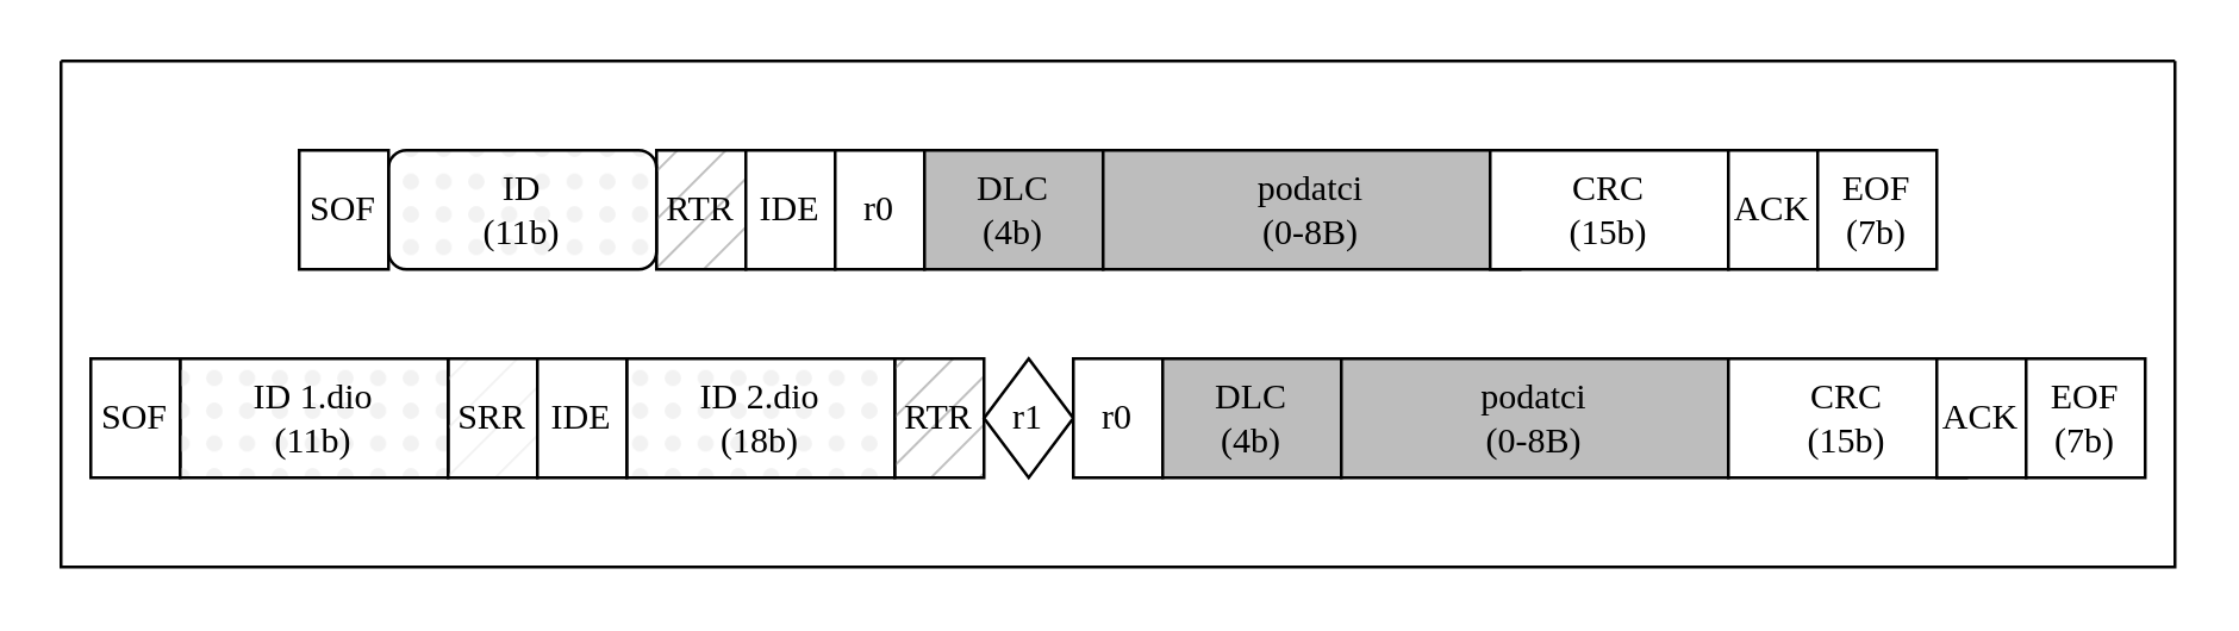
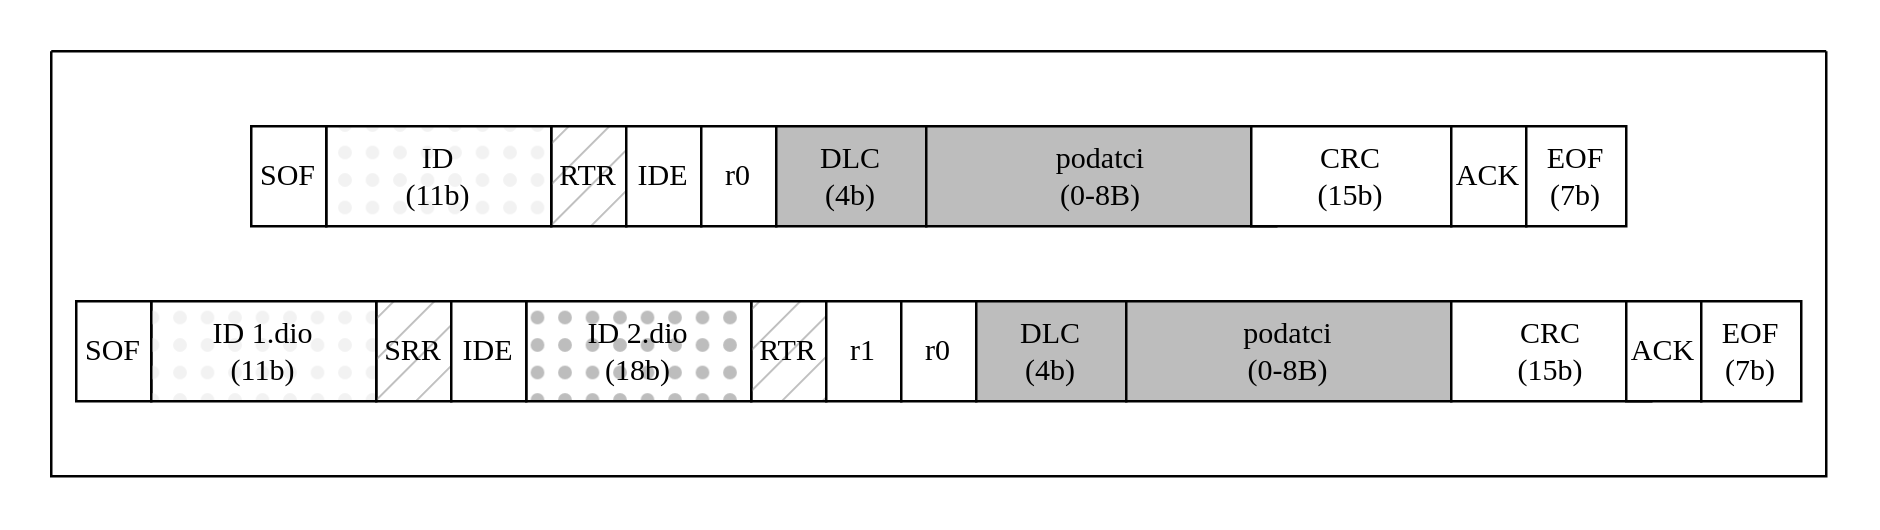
- <mxCell id="4" value="&lt;div&gt;ID&lt;/div&gt;&lt;div&gt;(11b)&lt;/div&gt;" style="whiteSpace=wrap;html=1;fillStyle=dots;fillColor=#F2F2F2;fontFamily=Times New Roman;rounded=1;" vertex="1" parent="2"><mxGeometry x="30" width="90" height="40" as="geometry" /></mxCell>
+ <mxCell id="4" value="&lt;div&gt;ID&lt;/div&gt;&lt;div&gt;(11b)&lt;/div&gt;" style="rounded=0;whiteSpace=wrap;html=1;fillStyle=dots;fillColor=#F2F2F2;fontFamily=Times New Roman;" vertex="1" parent="2"><mxGeometry x="30" width="90" height="40" as="geometry" /></mxCell>
- <mxCell id="16" value="SRR" style="rounded=0;whiteSpace=wrap;html=1;fillStyle=hatch;fillColor=#f2f2f2;fontFamily=Times New Roman;" vertex="1" parent="13"><mxGeometry x="120" width="30" height="40" as="geometry" /></mxCell>
+ <mxCell id="16" value="SRR" style="rounded=0;whiteSpace=wrap;html=1;fillStyle=hatch;fillColor=#BDBDBD;fontFamily=Times New Roman;" vertex="1" parent="13"><mxGeometry x="120" width="30" height="40" as="geometry" /></mxCell>
- <mxCell id="18" value="&lt;div&gt;ID 2.dio&lt;/div&gt;&lt;div&gt;(18b)&lt;br&gt;&lt;/div&gt;" style="rounded=0;whiteSpace=wrap;html=1;fillStyle=dots;fillColor=#F2F2F2;fontFamily=Times New Roman;" vertex="1" parent="13"><mxGeometry x="180" width="90" height="40" as="geometry" /></mxCell>
+ <mxCell id="18" value="&lt;div&gt;ID 2.dio&lt;/div&gt;&lt;div&gt;(18b)&lt;br&gt;&lt;/div&gt;" style="rounded=0;whiteSpace=wrap;html=1;fillStyle=dots;fillColor=#bdbdbd;fontFamily=Times New Roman;" vertex="1" parent="13"><mxGeometry x="180" width="90" height="40" as="geometry" /></mxCell>
- <mxCell id="20" value="r1" style="rhombus;whiteSpace=wrap;html=1;fontFamily=Times New Roman;" vertex="1" parent="13"><mxGeometry x="300" width="30" height="40" as="geometry" /></mxCell>
+ <mxCell id="20" value="r1" style="rounded=0;whiteSpace=wrap;html=1;fontFamily=Times New Roman;" vertex="1" parent="13"><mxGeometry x="300" width="30" height="40" as="geometry" /></mxCell>
